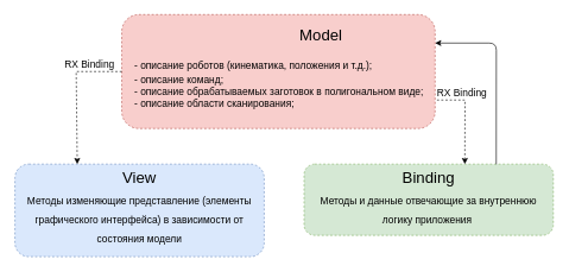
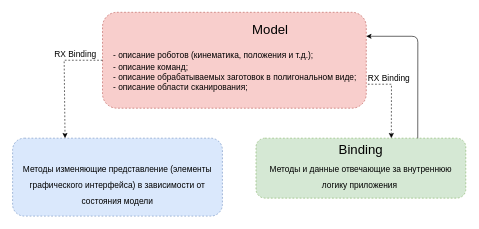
- <mxCell id="6" value="View" style="text;html=1;strokeColor=none;fillColor=none;align=center;verticalAlign=middle;whiteSpace=wrap;rounded=0;dashed=1;fontSize=22;" vertex="1" parent="1"><mxGeometry x="175" y="240" width="40" height="20" as="geometry" /></mxCell>
